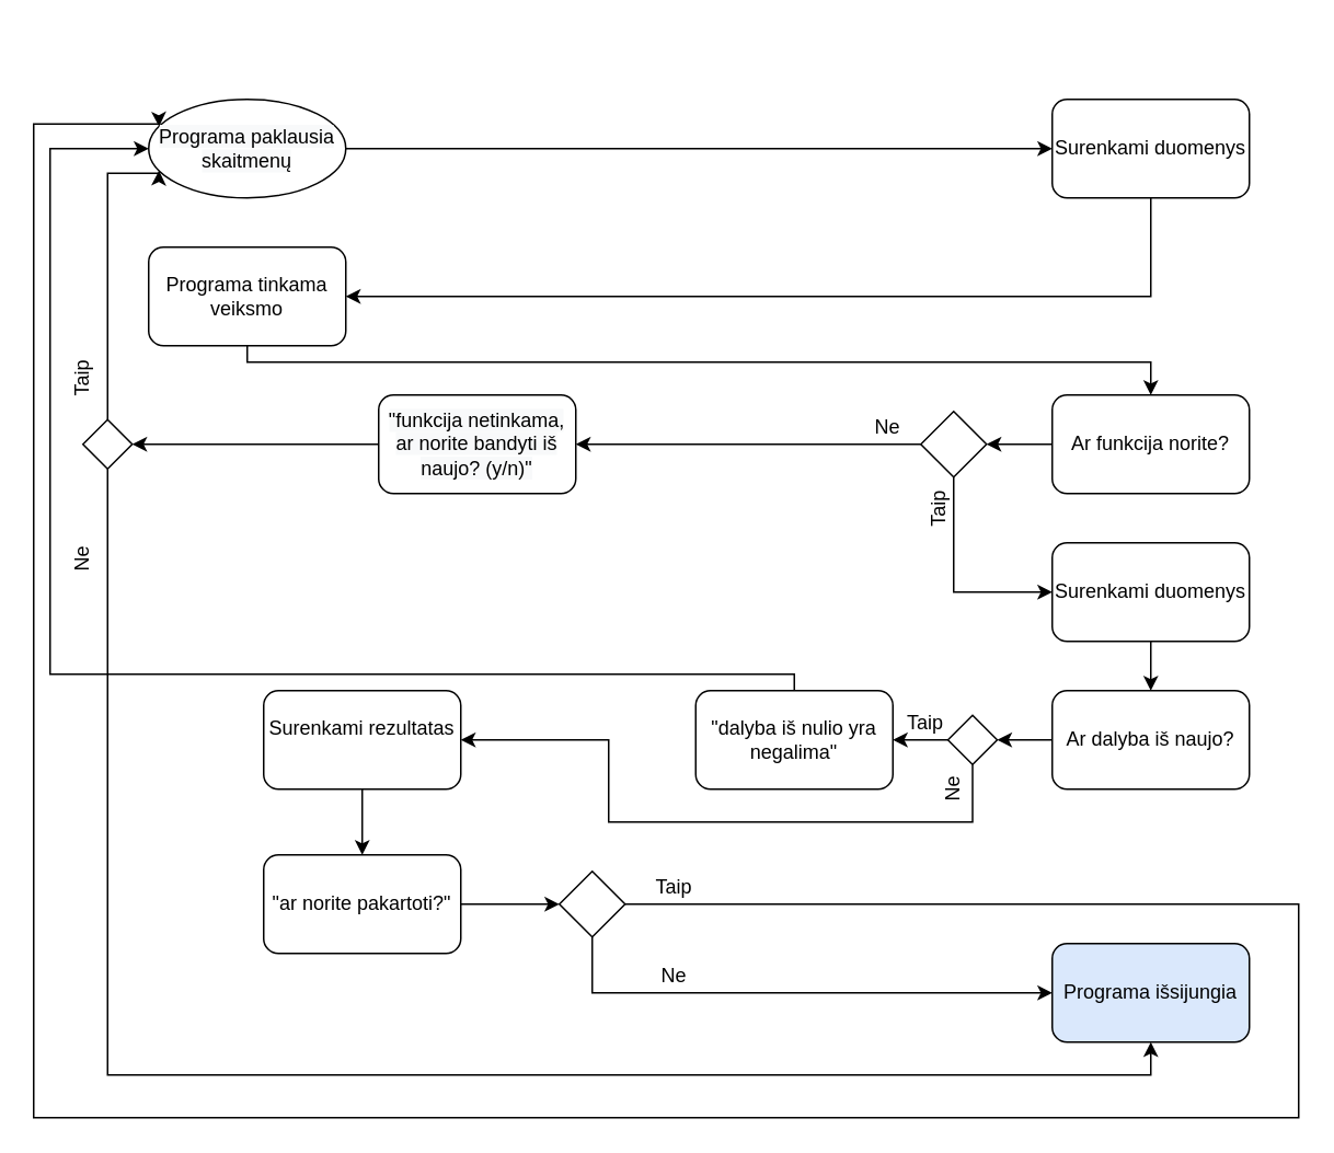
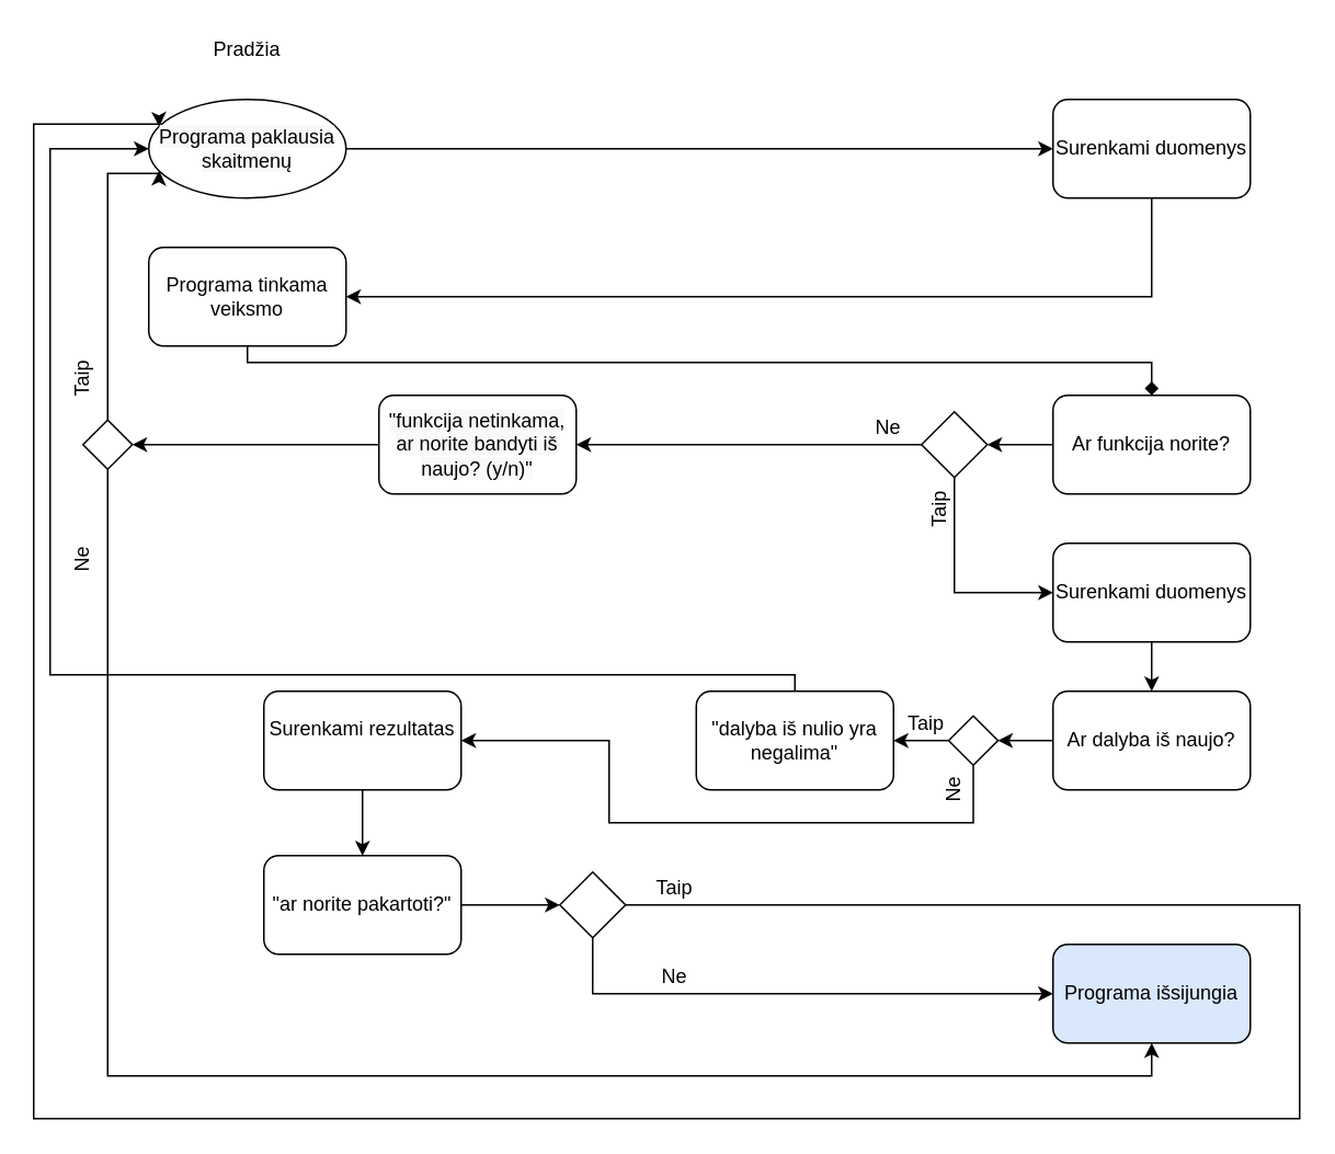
+ <mxCell id="19" style="text;html=1;strokeColor=none;fillColor=none;align=center;verticalAlign=middle;whiteSpace=wrap;rounded=0;" value="Pradžia" parent="1" vertex="1"><mxGeometry width="40" as="geometry" height="20" x="130" y="20" /></mxCell>
- <mxCell id="6" target="9" style="edgeStyle=orthogonalEdgeStyle;rounded=0;orthogonalLoop=1;jettySize=auto;html=1;entryX=0.5;entryY=0;entryDx=0;entryDy=0;" parent="1" source="7" edge="1"><mxGeometry as="geometry" relative="1"><Array as="points"><mxPoint y="220" x="150" /><mxPoint y="220" x="700" /></Array></mxGeometry></mxCell>
+ <mxCell id="6" target="9" style="edgeStyle=orthogonalEdgeStyle;rounded=0;orthogonalLoop=1;jettySize=auto;html=1;entryX=0.5;entryY=0;entryDx=0;entryDy=0;endArrow=diamond;" parent="1" source="7" edge="1"><mxGeometry as="geometry" relative="1"><Array as="points"><mxPoint y="220" x="150" /><mxPoint y="220" x="700" /></Array></mxGeometry></mxCell>
